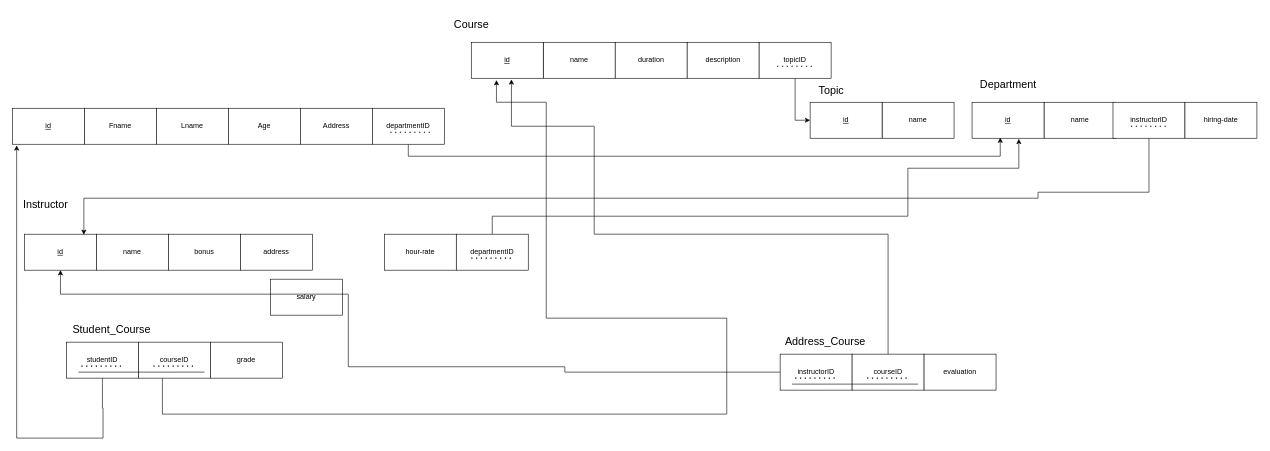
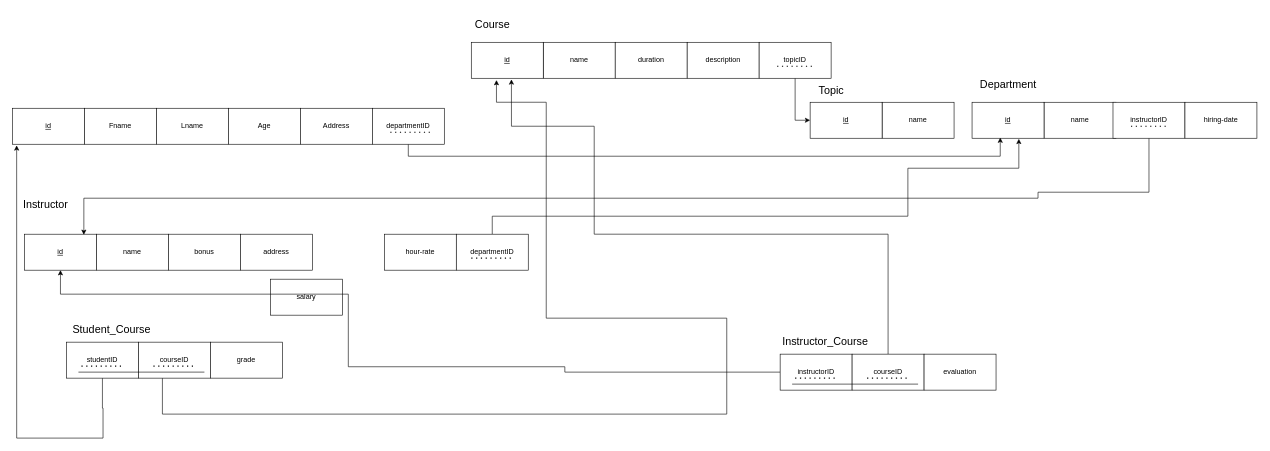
- <mxCell id="11" value="&lt;font style=&quot;font-size: 18px;&quot;&gt;Course&lt;/font&gt;" style="text;html=1;align=center;verticalAlign=middle;resizable=0;points=[];autosize=1;strokeColor=none;fillColor=none;" vertex="1" parent="1"><mxGeometry x="745" y="20" width="80" height="40" as="geometry" /></mxCell>
+ <mxCell id="11" value="&lt;font style=&quot;font-size: 18px;&quot;&gt;Course&lt;/font&gt;" style="text;html=1;align=center;verticalAlign=middle;resizable=0;points=[];autosize=1;strokeColor=none;fillColor=none;" vertex="1" parent="1"><mxGeometry x="780" y="20" width="80" height="40" as="geometry" /></mxCell>
- <mxCell id="54" value="&lt;font style=&quot;font-size: 18px;&quot;&gt;Address_Course&lt;/font&gt;" style="text;html=1;align=center;verticalAlign=middle;resizable=0;points=[];autosize=1;strokeColor=none;fillColor=none;" vertex="1" parent="1"><mxGeometry x="1290" y="550" width="170" height="40" as="geometry" /></mxCell>
+ <mxCell id="54" value="&lt;font style=&quot;font-size: 18px;&quot;&gt;Instructor_Course&lt;/font&gt;" style="text;html=1;align=center;verticalAlign=middle;resizable=0;points=[];autosize=1;strokeColor=none;fillColor=none;" vertex="1" parent="1"><mxGeometry x="1290" y="550" width="170" height="40" as="geometry" /></mxCell>
